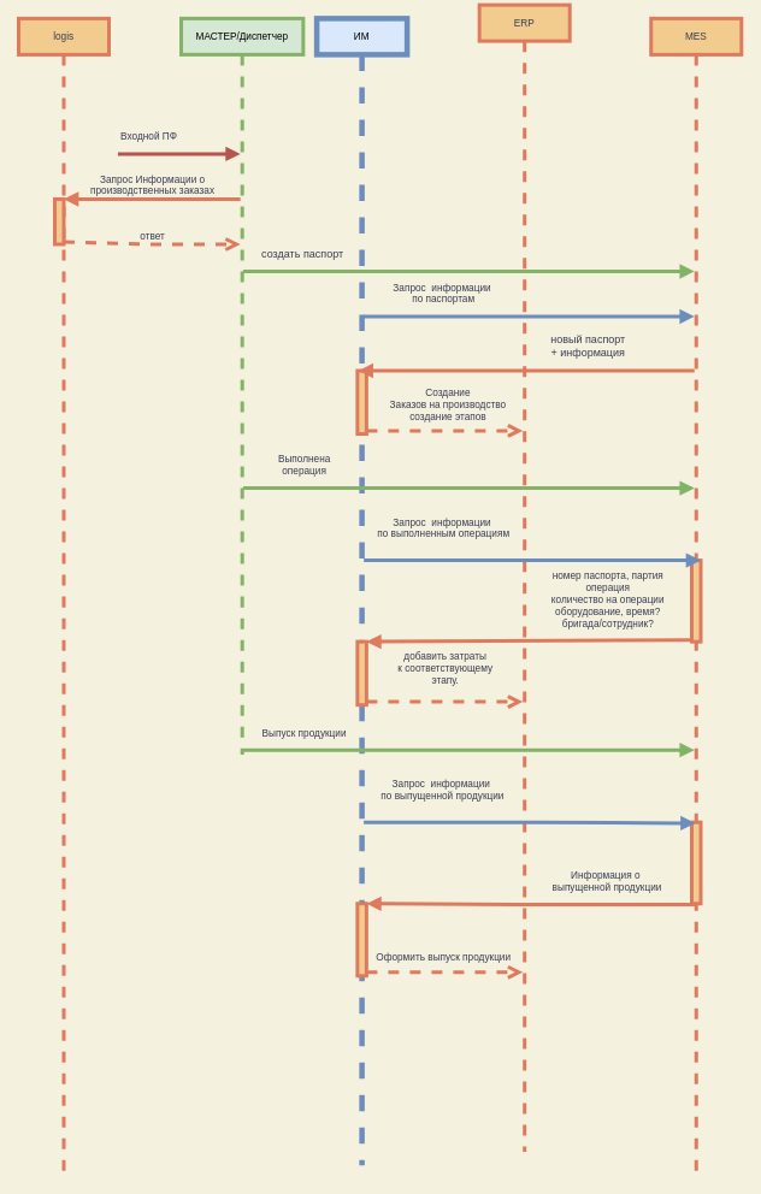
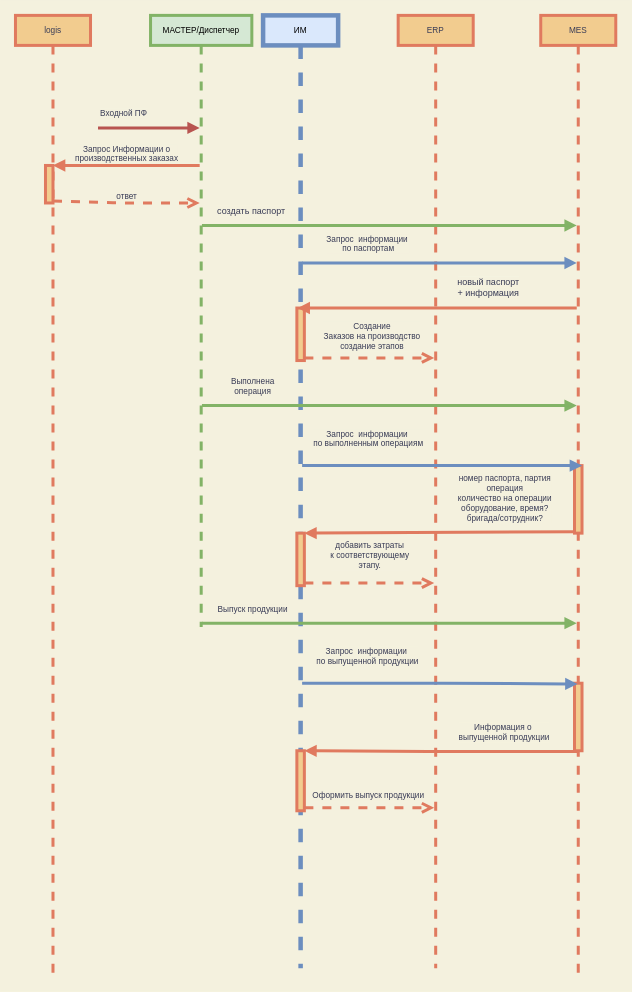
- <mxCell id="8" value="ERP" style="shape=umlLifeline;perimeter=lifelinePerimeter;whiteSpace=wrap;html=1;container=1;collapsible=0;recursiveResize=0;outlineConnect=0;fillColor=#F2CC8F;strokeColor=#E07A5F;fontColor=#393C56;fontSize=11;spacing=2;strokeWidth=4;" parent="1" vertex="1"><mxGeometry x="530" y="5" width="100" height="1270" as="geometry" /></mxCell>
+ <mxCell id="8" value="ERP" style="shape=umlLifeline;perimeter=lifelinePerimeter;whiteSpace=wrap;html=1;container=1;collapsible=0;recursiveResize=0;outlineConnect=0;fillColor=#F2CC8F;strokeColor=#E07A5F;fontColor=#393C56;fontSize=11;spacing=2;strokeWidth=4;" parent="1" vertex="1"><mxGeometry x="530" y="20" width="100" height="1270" as="geometry" /></mxCell>
